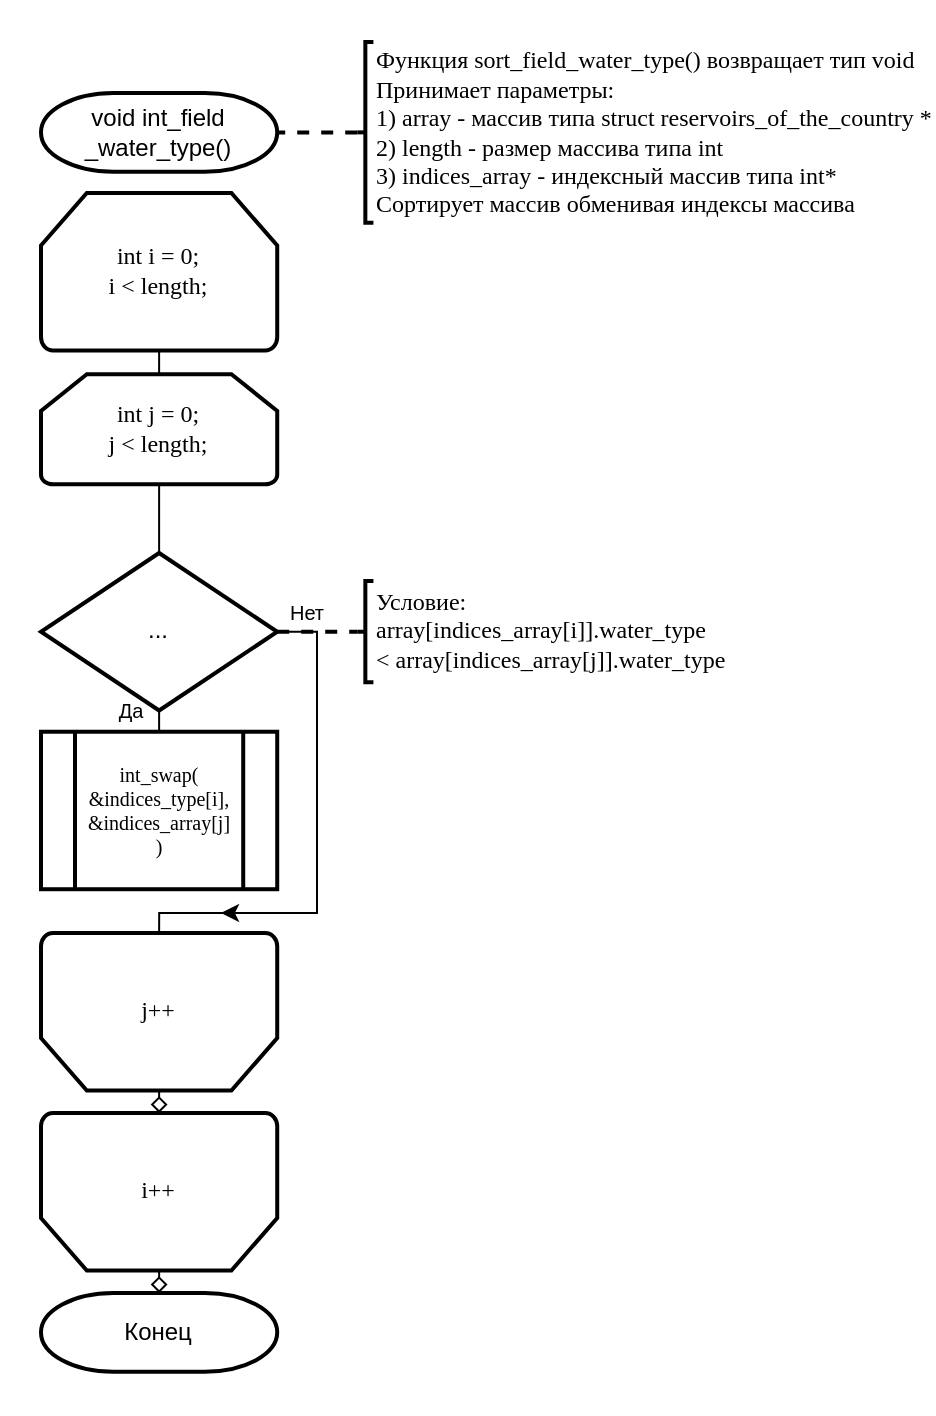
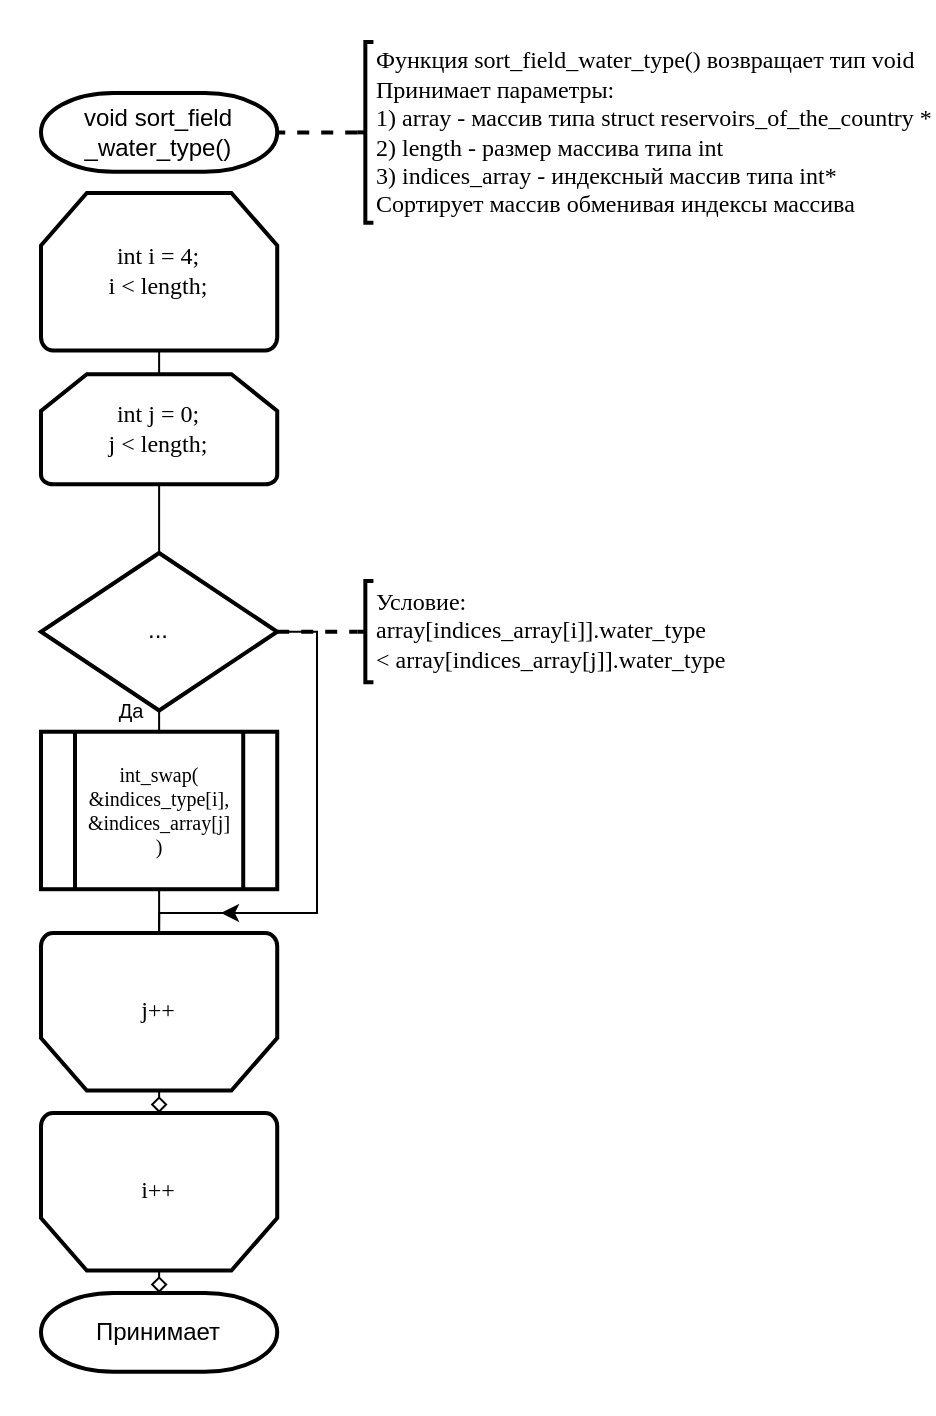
- <mxCell id="2" value="void int_field&lt;br&gt;_water_type()" style="strokeWidth=2;html=1;shape=mxgraph.flowchart.terminator;whiteSpace=wrap;" parent="1" vertex="1"><mxGeometry x="20" y="46" width="118.11" height="39.37" as="geometry" /></mxCell>
+ <mxCell id="2" value="void sort_field&lt;br&gt;_water_type()" style="strokeWidth=2;html=1;shape=mxgraph.flowchart.terminator;whiteSpace=wrap;" parent="1" vertex="1"><mxGeometry x="20" y="46" width="118.11" height="39.37" as="geometry" /></mxCell>
- <mxCell id="4" value="int i = 0;&lt;br&gt;i &amp;lt; length;" style="strokeWidth=2;html=1;shape=mxgraph.flowchart.loop_limit;whiteSpace=wrap;fontFamily=Times New Roman;" parent="1" vertex="1"><mxGeometry x="20" y="96" width="118.11" height="78.74" as="geometry" /></mxCell>
+ <mxCell id="4" value="int i = 4;&lt;br&gt;i &amp;lt; length;" style="strokeWidth=2;html=1;shape=mxgraph.flowchart.loop_limit;whiteSpace=wrap;fontFamily=Times New Roman;" parent="1" vertex="1"><mxGeometry x="20" y="96" width="118.11" height="78.74" as="geometry" /></mxCell>
- <mxCell id="22" value="Нет" style="text;html=1;align=center;verticalAlign=middle;resizable=0;points=[];autosize=1;fontSize=10;" parent="1" vertex="1"><mxGeometry x="138.11" y="296" width="30" height="20" as="geometry" /></mxCell>
+ <mxCell id="11" style="edgeStyle=orthogonalEdgeStyle;rounded=0;orthogonalLoop=1;jettySize=auto;html=1;exitX=0.5;exitY=1;exitDx=0;exitDy=0;entryX=0.5;entryY=1;entryDx=0;entryDy=0;entryPerimeter=0;endArrow=none;endFill=0;strokeWidth=1;" parent="1" source="12" target="8" edge="1"><mxGeometry relative="1" as="geometry" /></mxCell>
- <mxCell id="18" value="Конец" style="strokeWidth=2;html=1;shape=mxgraph.flowchart.terminator;whiteSpace=wrap;" parent="1" vertex="1"><mxGeometry x="20" y="646" width="118.11" height="39.37" as="geometry" /></mxCell>
+ <mxCell id="18" value="Принимает" style="strokeWidth=2;html=1;shape=mxgraph.flowchart.terminator;whiteSpace=wrap;" parent="1" vertex="1"><mxGeometry x="20" y="646" width="118.11" height="39.37" as="geometry" /></mxCell>
